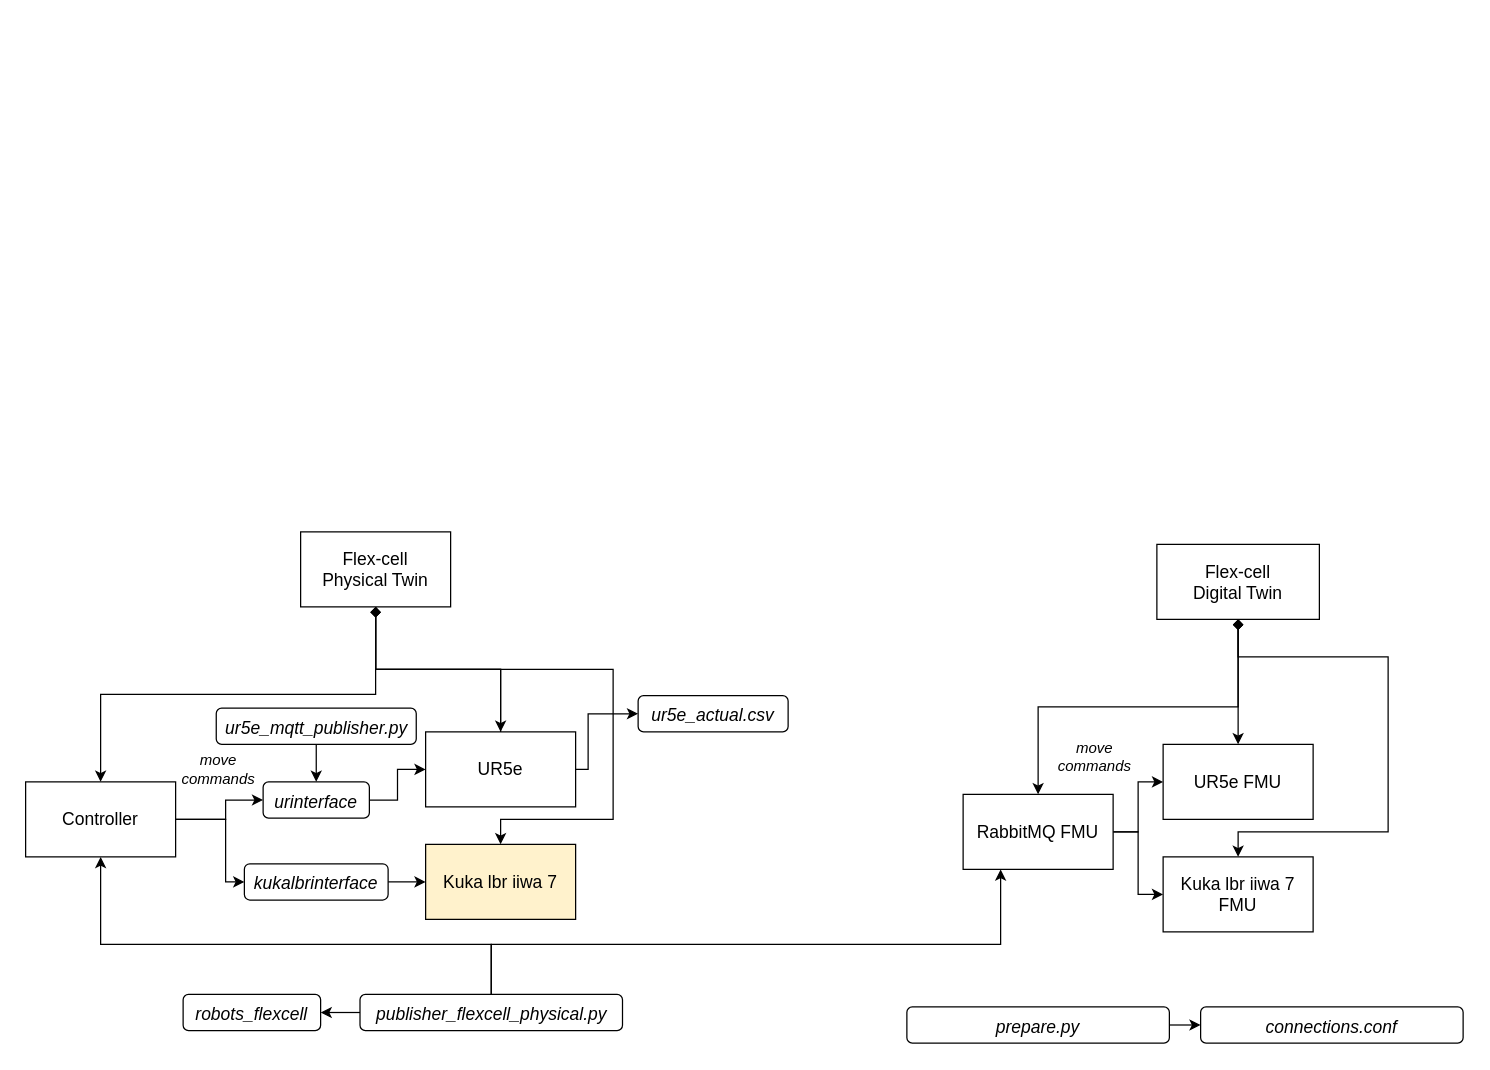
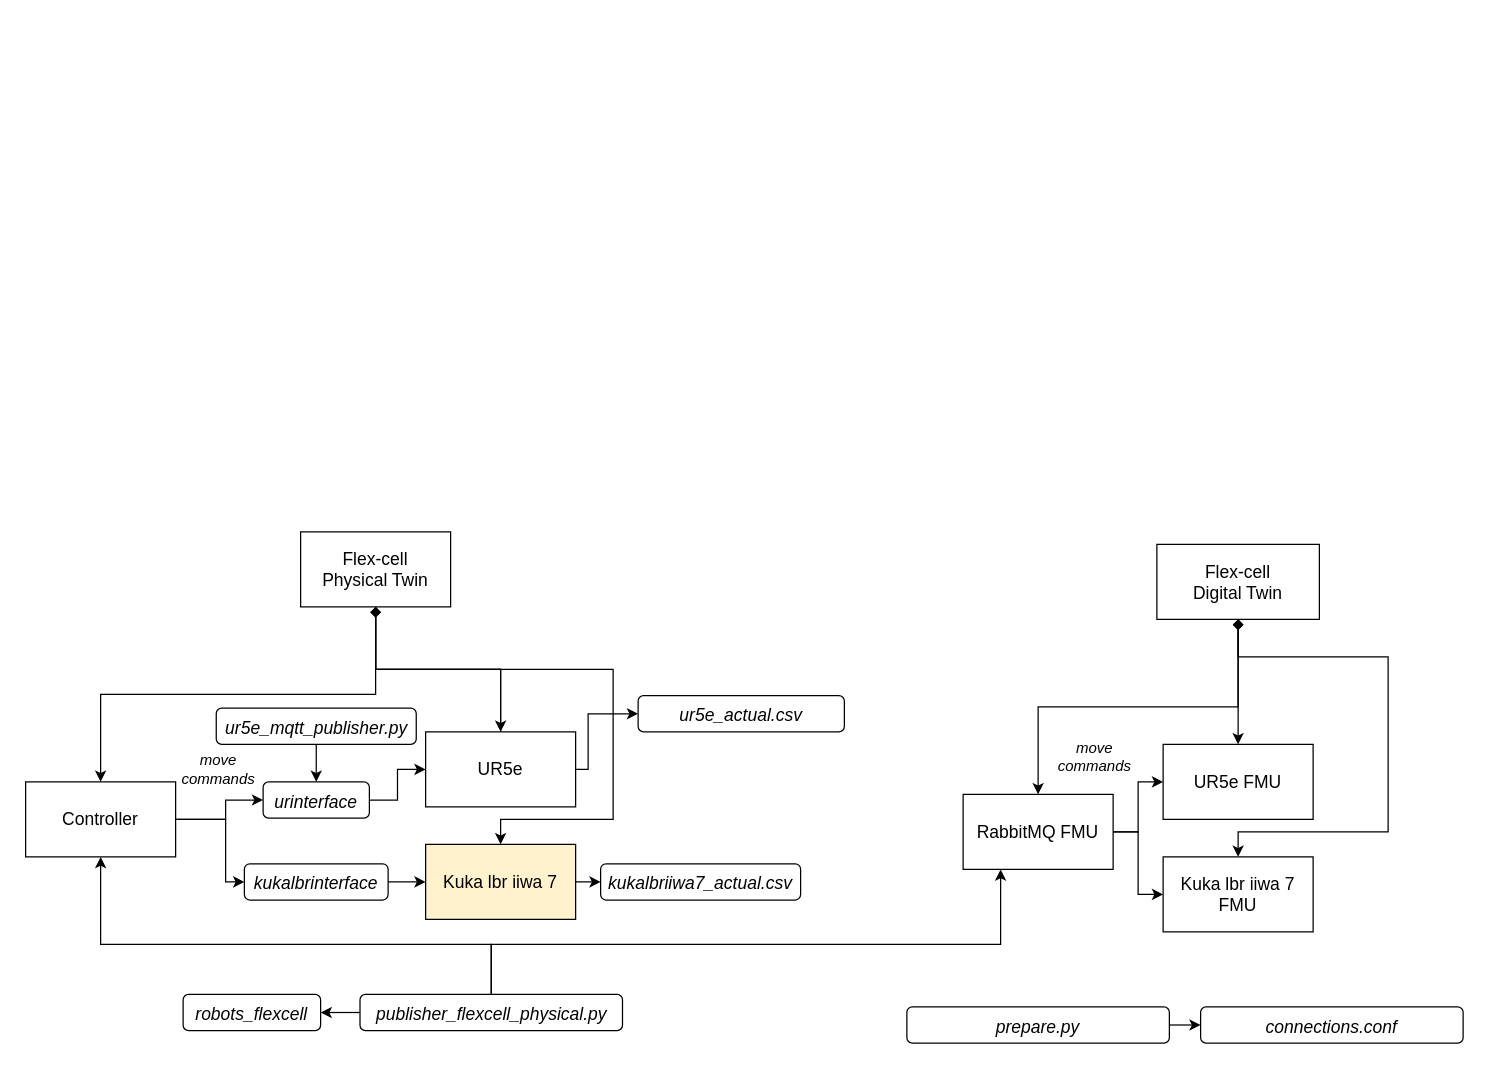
- <mxCell id="32" value="&lt;font style=&quot;font-size: 14px;&quot;&gt;&lt;i&gt;ur5e_actual.csv&lt;/i&gt;&lt;/font&gt;" style="rounded=1;whiteSpace=wrap;html=1;fontSize=15;fillColor=none;" parent="1" vertex="1"><mxGeometry x="510" y="556" width="120" height="29" as="geometry" /></mxCell>
+ <mxCell id="32" value="&lt;font style=&quot;font-size: 14px;&quot;&gt;&lt;i&gt;ur5e_actual.csv&lt;/i&gt;&lt;/font&gt;" style="rounded=1;whiteSpace=wrap;html=1;fontSize=15;fillColor=none;" parent="1" vertex="1"><mxGeometry x="510" y="556" width="165" height="29" as="geometry" /></mxCell>
+ <mxCell id="4" style="edgeStyle=orthogonalEdgeStyle;rounded=0;orthogonalLoop=1;jettySize=auto;html=1;exitX=1;exitY=0.5;exitDx=0;exitDy=0;entryX=0;entryY=0.5;entryDx=0;entryDy=0;fontSize=14;fontColor=#000000;" parent="1" source="5" target="33" edge="1"><mxGeometry relative="1" as="geometry" /></mxCell>
+ <mxCell id="33" value="&lt;span style=&quot;font-size: 14px;&quot;&gt;&lt;i&gt;kukalbriiwa7_actual.csv&lt;/i&gt;&lt;/span&gt;" style="rounded=1;whiteSpace=wrap;html=1;fontSize=15;fillColor=none;" parent="1" vertex="1"><mxGeometry x="480" y="690.5" width="160" height="29" as="geometry" /></mxCell>
